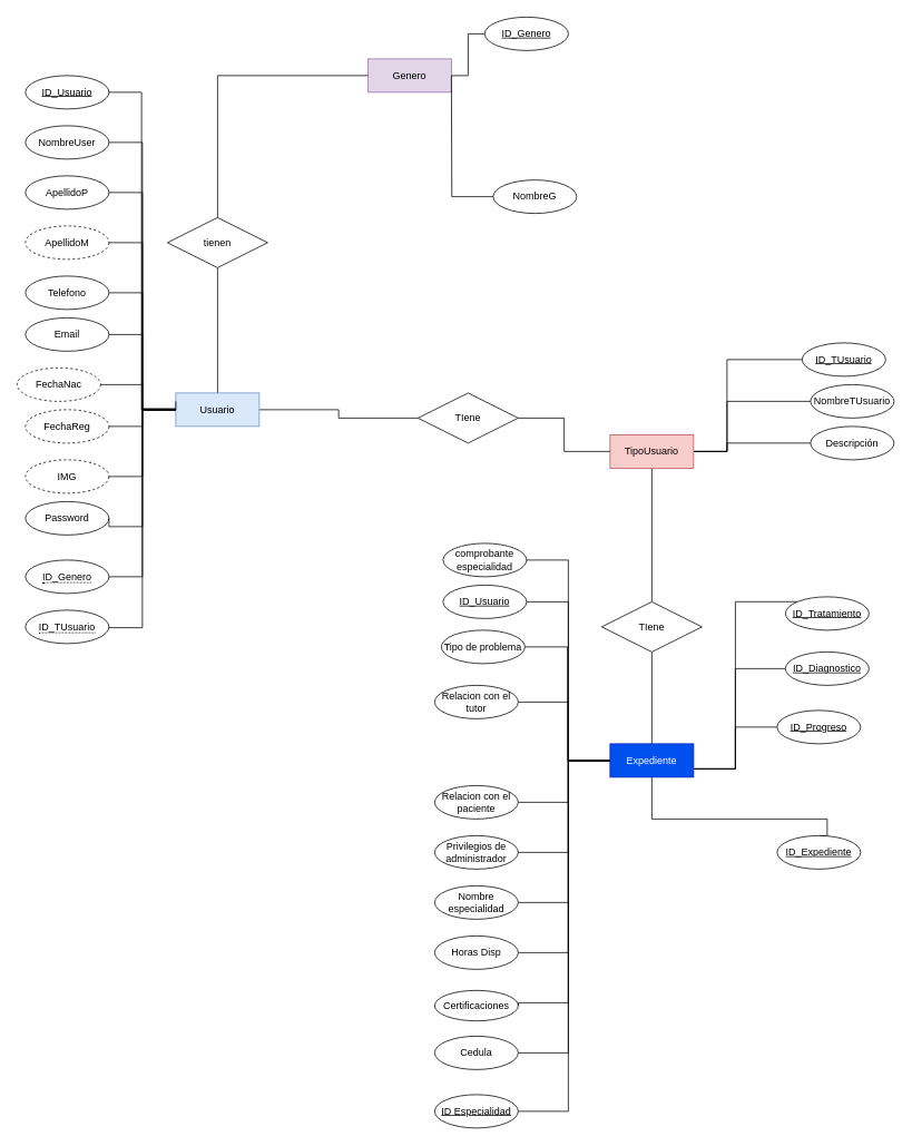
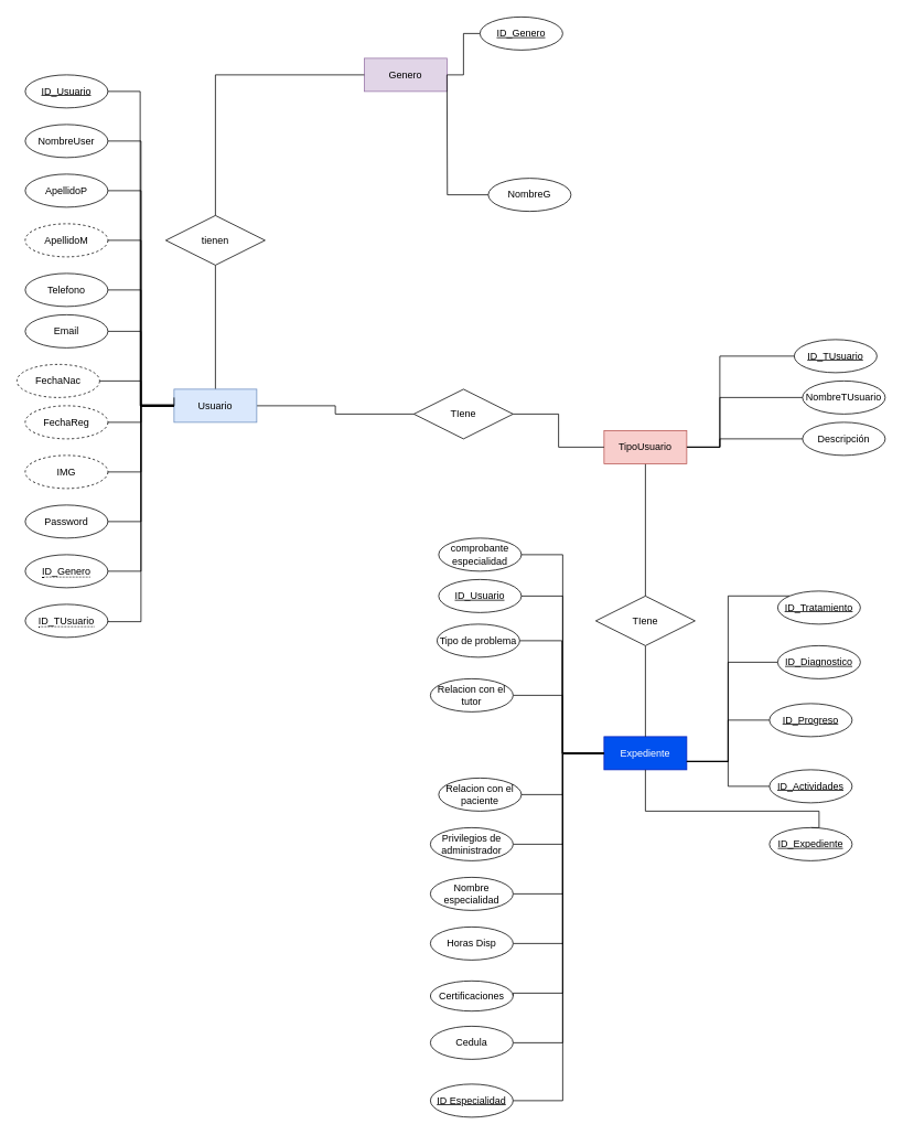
- <mxCell id="22" value="Password" style="ellipse;whiteSpace=wrap;html=1;align=center;" parent="1" vertex="1"><mxGeometry x="30" y="600" width="100" height="40" as="geometry" /></mxCell>
+ <mxCell id="22" value="Password" style="ellipse;whiteSpace=wrap;html=1;align=center;" parent="1" vertex="1"><mxGeometry x="30" y="610" width="100" height="40" as="geometry" /></mxCell>
+ <mxCell id="67" style="edgeStyle=orthogonalEdgeStyle;rounded=0;orthogonalLoop=1;jettySize=auto;html=1;exitX=0;exitY=0.5;exitDx=0;exitDy=0;entryX=1;entryY=0.75;entryDx=0;entryDy=0;endArrow=none;endFill=0;" parent="1" source="68" target="48" edge="1"><mxGeometry relative="1" as="geometry" /></mxCell>
+ <mxCell id="68" value="ID_Actividades" style="ellipse;whiteSpace=wrap;html=1;align=center;fontStyle=4;" parent="1" vertex="1"><mxGeometry x="930" y="930" width="100" height="40" as="geometry" /></mxCell>
- <mxCell id="37" value="Relacion con el paciente" style="ellipse;whiteSpace=wrap;html=1;align=center;" parent="1" vertex="1"><mxGeometry x="520" y="940" width="100" height="40" as="geometry" /></mxCell>
+ <mxCell id="37" value="Relacion con el paciente" style="ellipse;whiteSpace=wrap;html=1;align=center;" parent="1" vertex="1"><mxGeometry x="530" y="940" width="100" height="40" as="geometry" /></mxCell>
